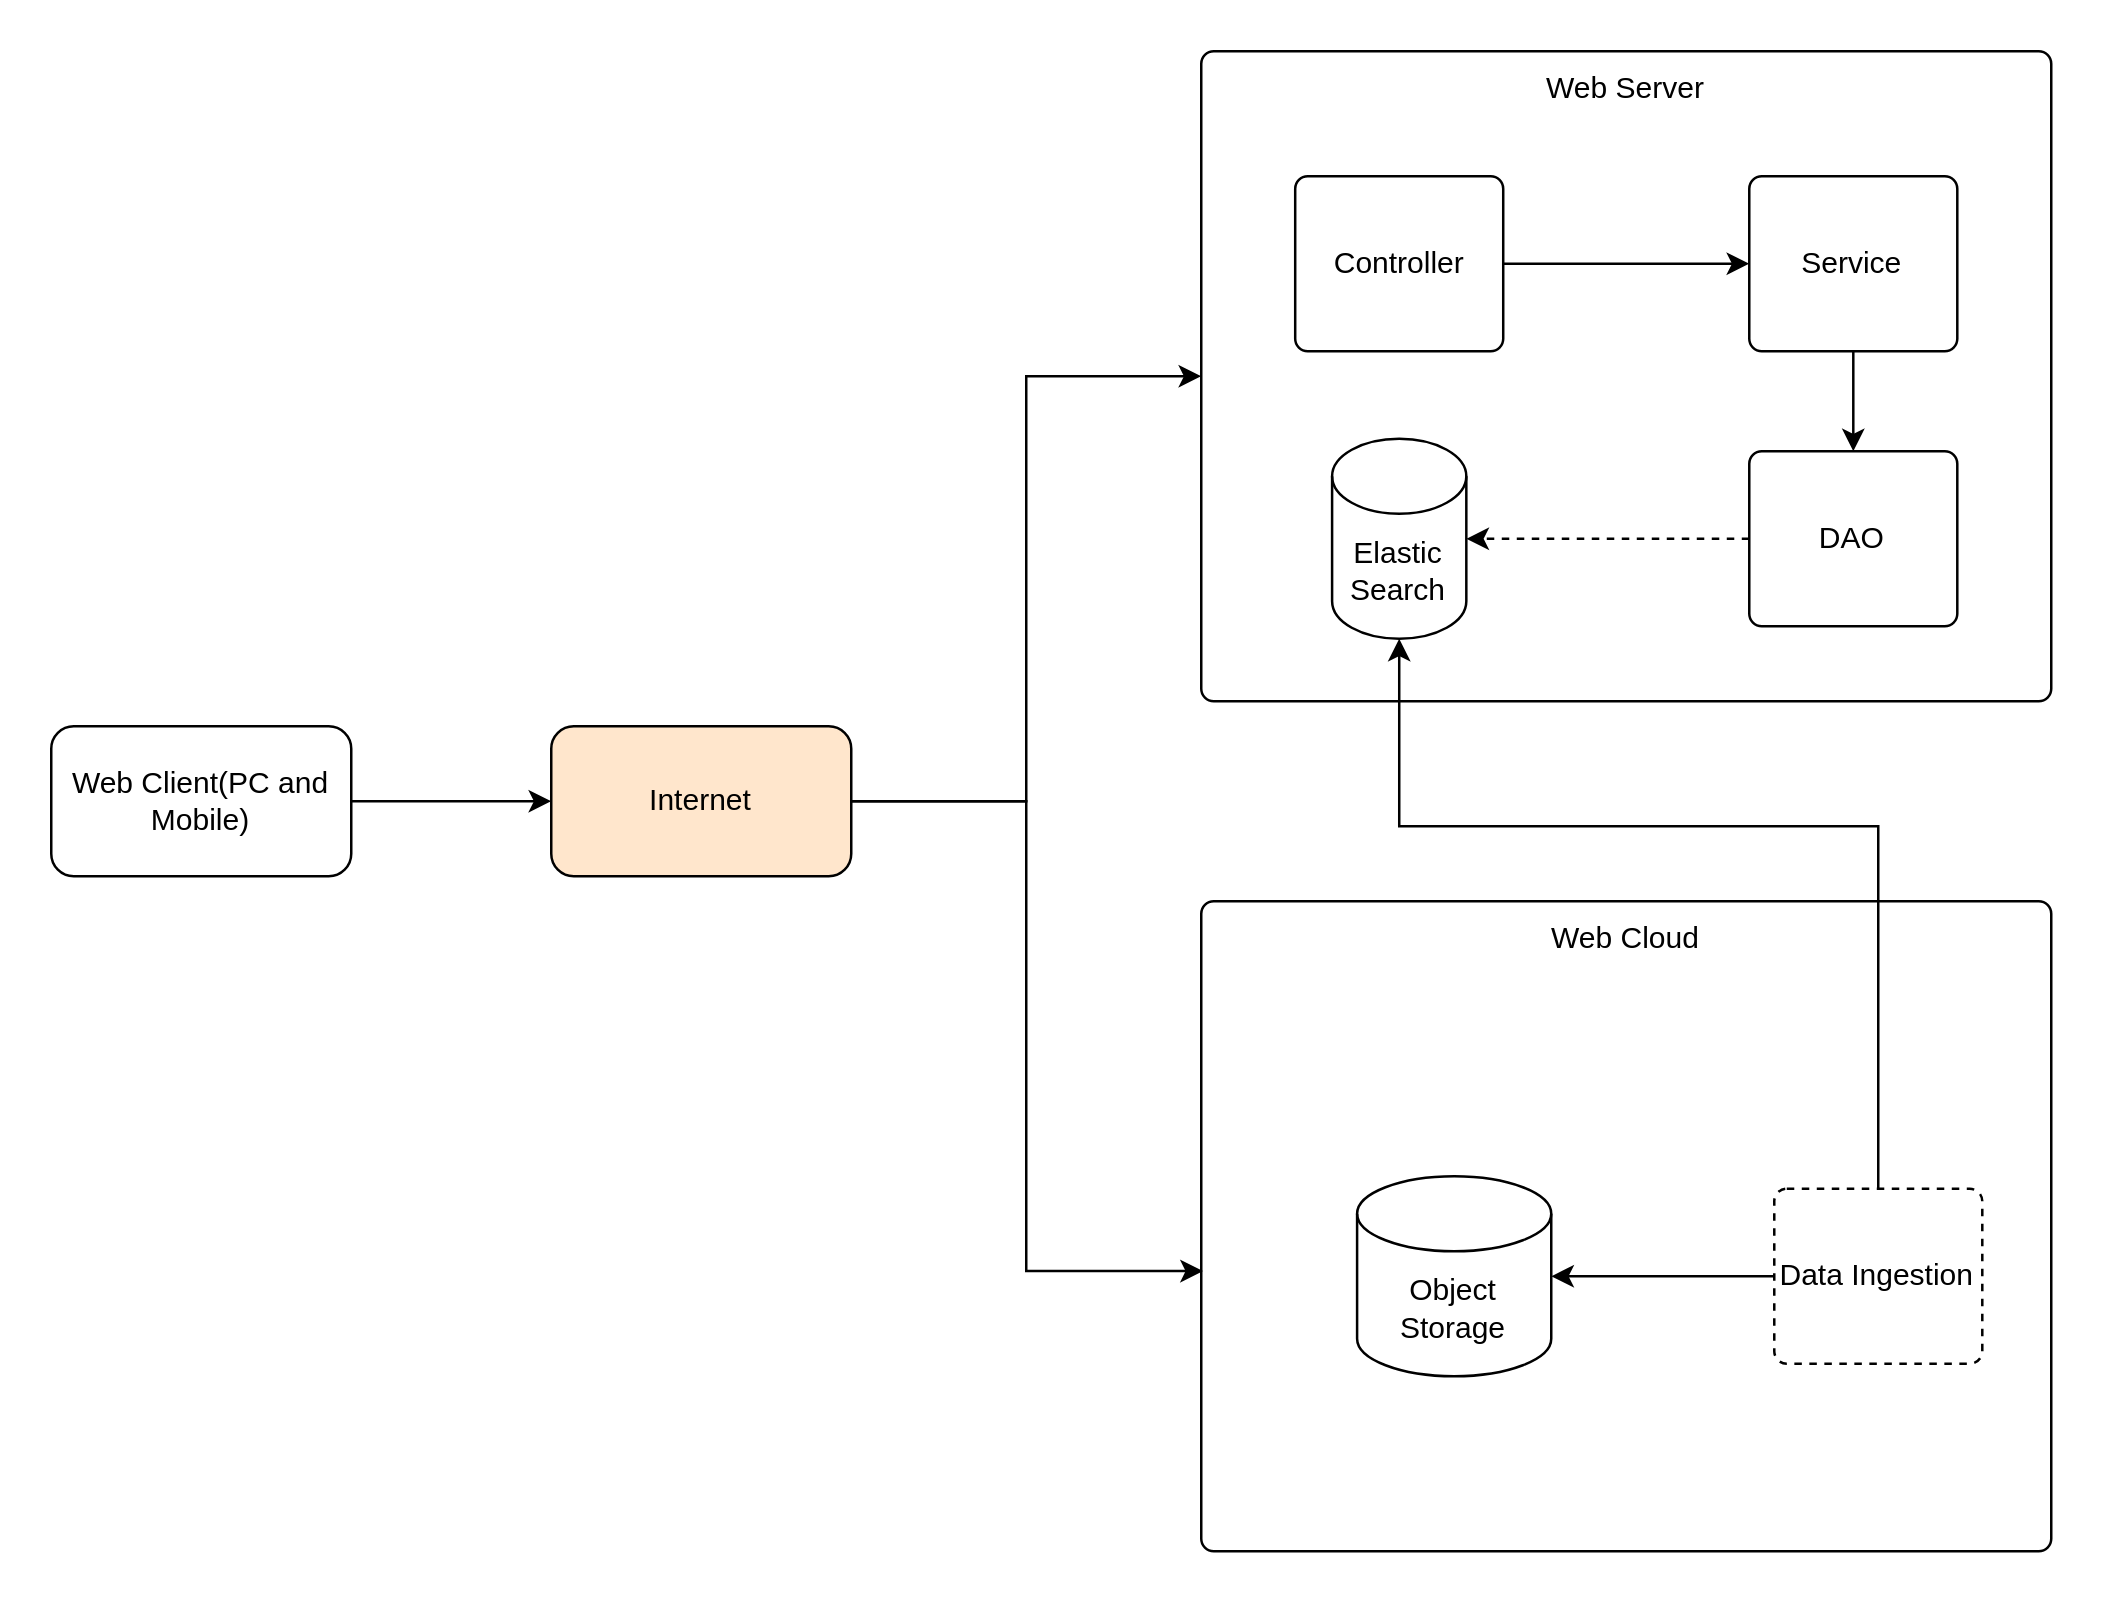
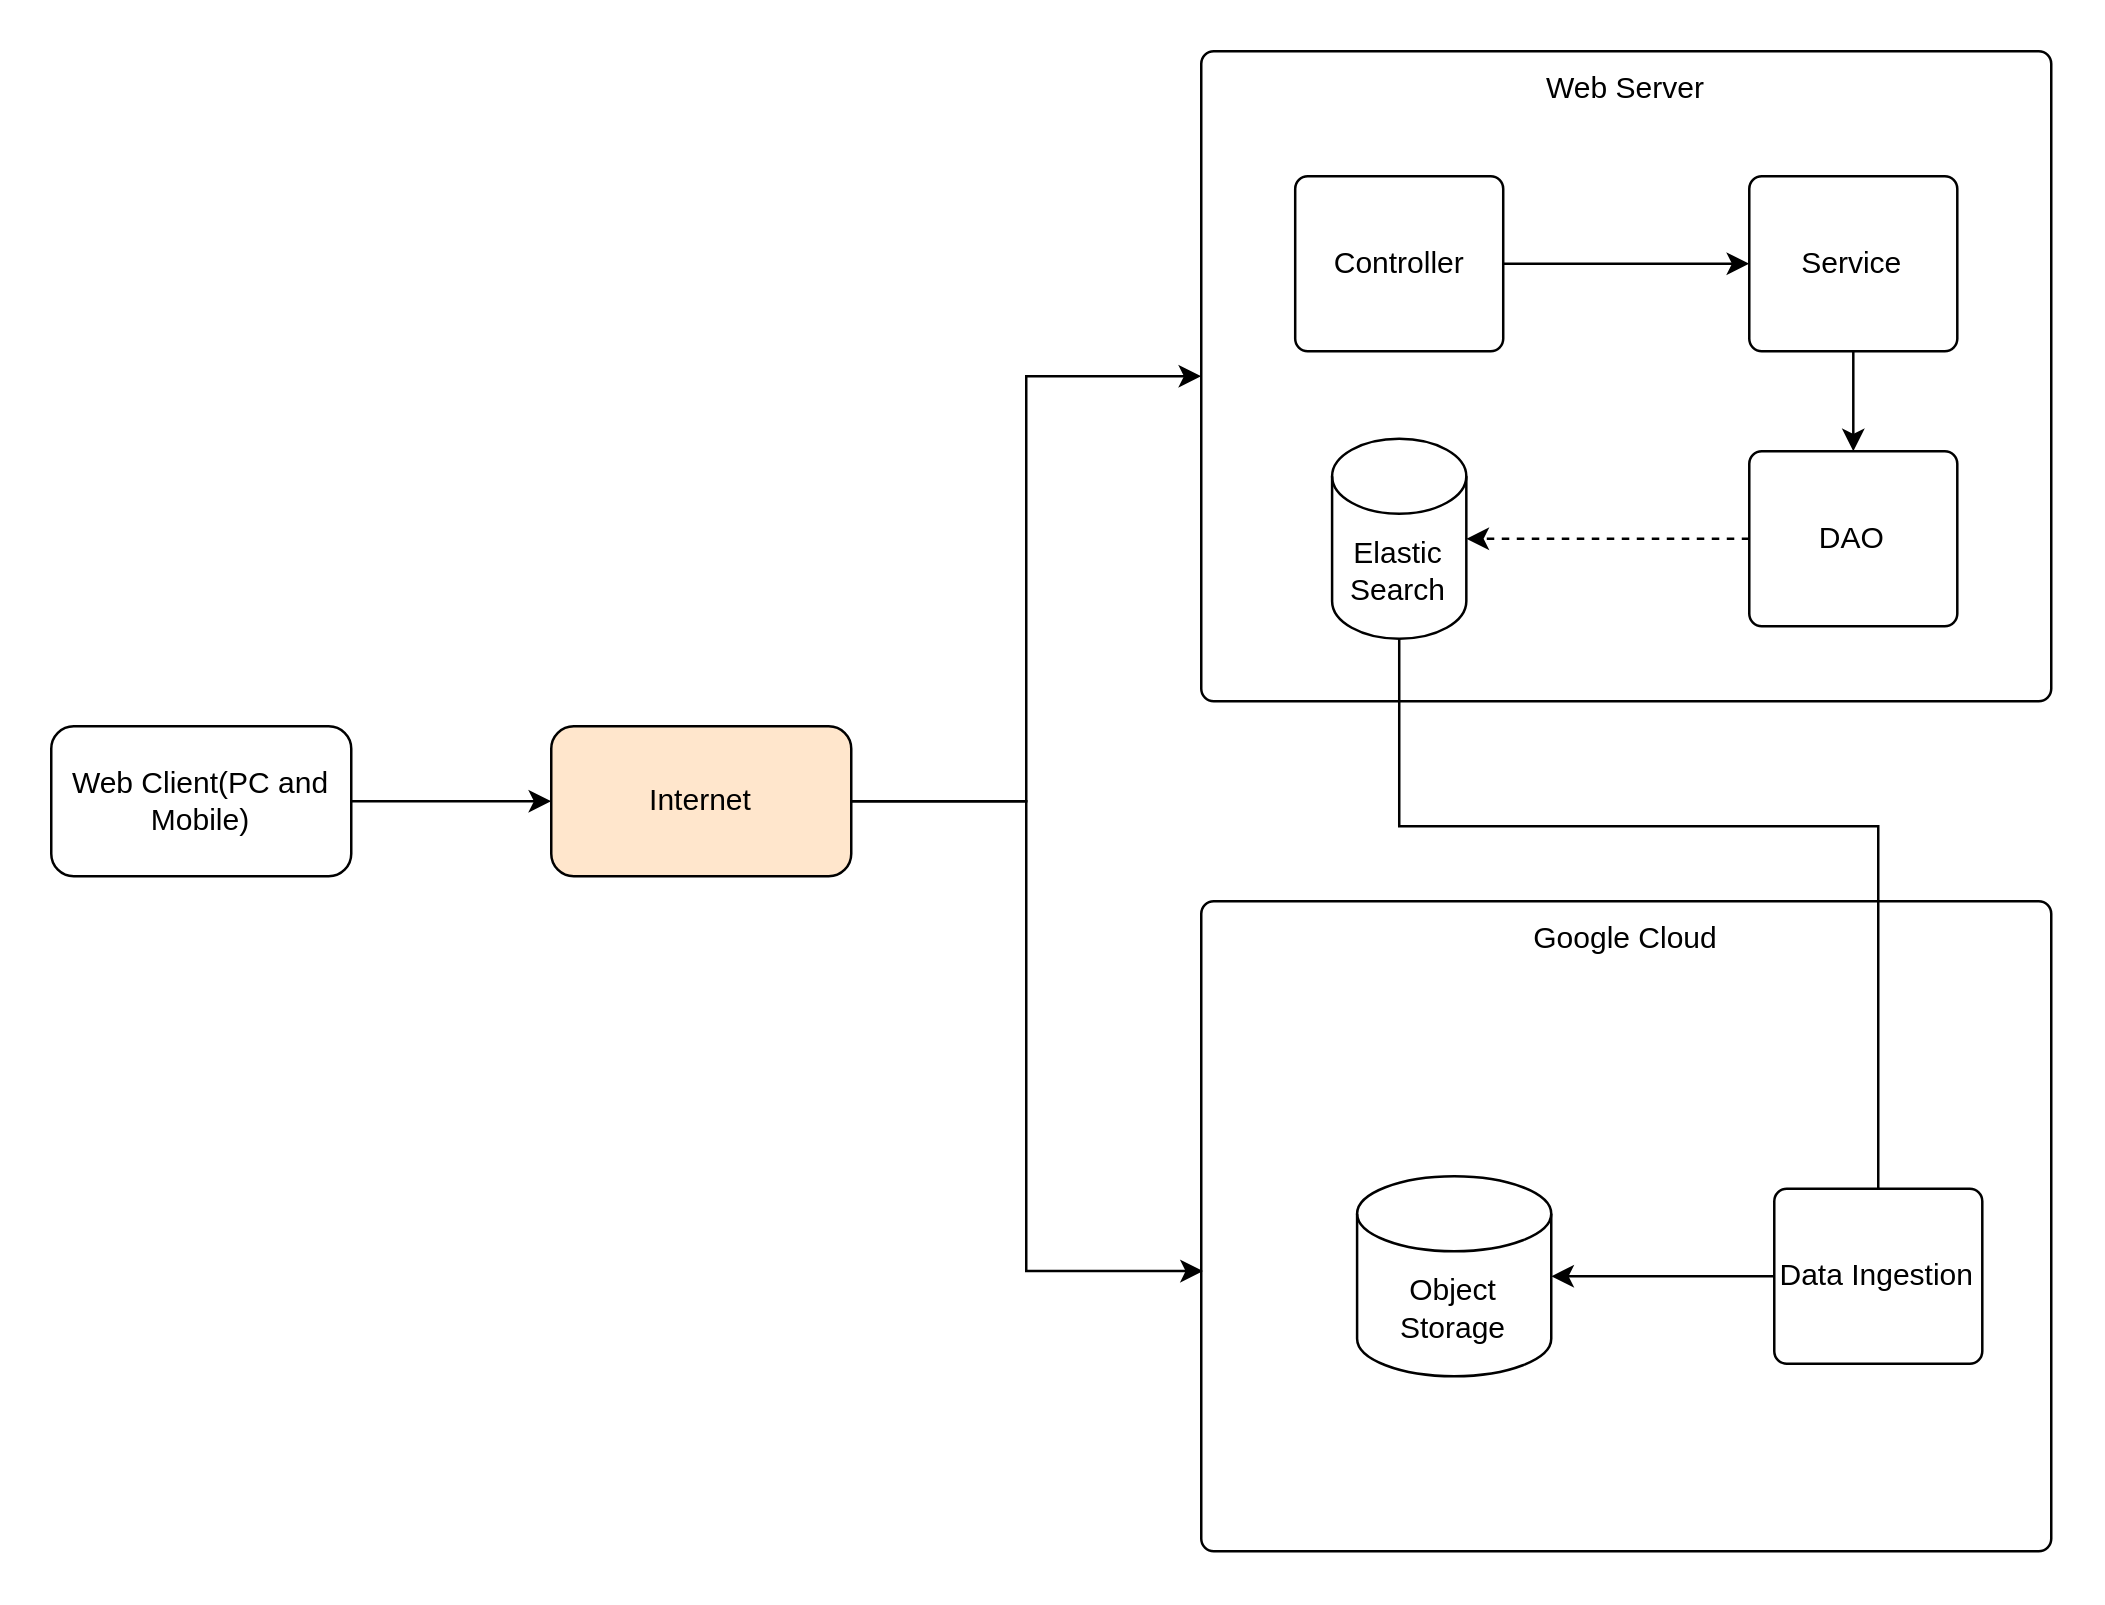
- <mxCell id="21" style="edgeStyle=orthogonalEdgeStyle;rounded=0;orthogonalLoop=1;jettySize=auto;html=1;entryX=0.5;entryY=1;entryDx=0;entryDy=0;entryPerimeter=0;" edge="1" parent="1" source="17" target="12"><mxGeometry relative="1" as="geometry"><Array as="points"><mxPoint x="751" y="330" /><mxPoint x="559" y="330" /></Array></mxGeometry></mxCell>
+ <mxCell id="21" style="edgeStyle=orthogonalEdgeStyle;rounded=0;orthogonalLoop=1;jettySize=auto;html=1;entryX=0.5;entryY=1;entryDx=0;entryDy=0;entryPerimeter=0;endArrow=none;" edge="1" parent="1" source="17" target="12"><mxGeometry relative="1" as="geometry"><Array as="points"><mxPoint x="751" y="330" /><mxPoint x="559" y="330" /></Array></mxGeometry></mxCell>
- <mxCell id="14" value="Web Cloud" style="html=1;shape=mxgraph.er.anchor;whiteSpace=wrap;" vertex="1" parent="13"><mxGeometry width="340" height="30" as="geometry" /></mxCell>
+ <mxCell id="14" value="Google Cloud" style="html=1;shape=mxgraph.er.anchor;whiteSpace=wrap;" vertex="1" parent="13"><mxGeometry width="340" height="30" as="geometry" /></mxCell>
- <mxCell id="17" value="Data Ingestion" style="rounded=1;absoluteArcSize=1;html=1;arcSize=10;whiteSpace=wrap;points=[];strokeColor=inherit;fillColor=inherit;dashed=1;" vertex="1" parent="13"><mxGeometry x="229.212" y="115" width="83.211" height="70" as="geometry" /></mxCell>
+ <mxCell id="17" value="Data Ingestion" style="rounded=1;absoluteArcSize=1;html=1;arcSize=10;whiteSpace=wrap;points=[];strokeColor=inherit;fillColor=inherit;" vertex="1" parent="13"><mxGeometry x="229.212" y="115" width="83.211" height="70" as="geometry" /></mxCell>
